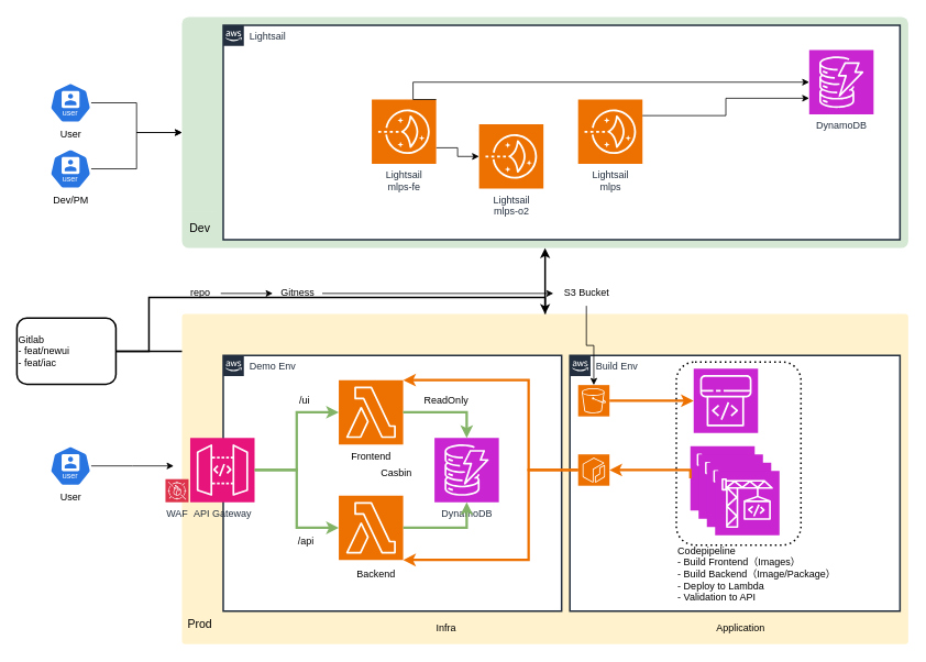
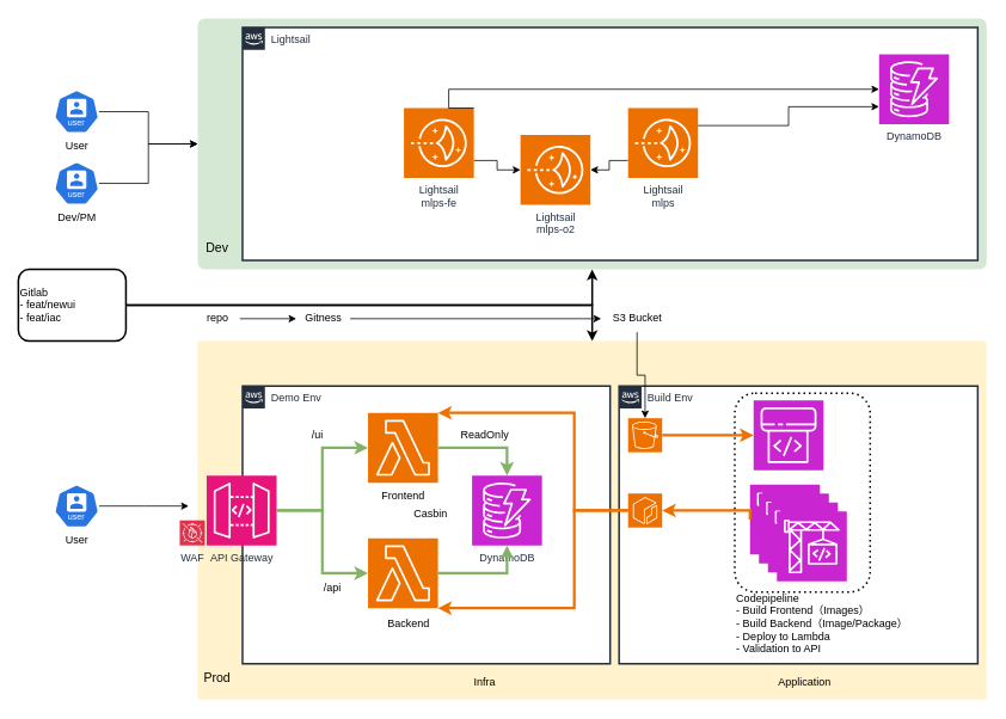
+ <mxCell id="19" style="edgeStyle=orthogonalEdgeStyle;rounded=0;orthogonalLoop=1;jettySize=auto;html=1;exitX=0;exitY=0.75;exitDx=0;exitDy=0;exitPerimeter=0;" edge="1" parent="18" source="20" target="21"><mxGeometry relative="1" as="geometry" /></mxCell>
- <mxCell id="4" value="&lt;div style=&quot;text-align: justify;&quot;&gt;&lt;span style=&quot;background-color: initial;&quot;&gt;Gitlab&lt;/span&gt;&lt;/div&gt;&lt;div style=&quot;text-align: justify;&quot;&gt;- feat/newui&lt;/div&gt;&lt;div style=&quot;text-align: justify;&quot;&gt;- feat/iac&lt;/div&gt;" style="rounded=1;whiteSpace=wrap;html=1;strokeWidth=2;align=left;" vertex="1" parent="1"><mxGeometry x="20" y="385" width="120" height="80" as="geometry" /></mxCell>
+ <mxCell id="4" value="&lt;div style=&quot;text-align: justify;&quot;&gt;&lt;span style=&quot;background-color: initial;&quot;&gt;Gitlab&lt;/span&gt;&lt;/div&gt;&lt;div style=&quot;text-align: justify;&quot;&gt;- feat/newui&lt;/div&gt;&lt;div style=&quot;text-align: justify;&quot;&gt;- feat/iac&lt;/div&gt;" style="rounded=1;whiteSpace=wrap;html=1;strokeWidth=2;align=left;" vertex="1" parent="1"><mxGeometry x="20" y="300" width="120" height="80" as="geometry" /></mxCell>
- <mxCell id="16" value="/ui&amp;nbsp;" style="text;html=1;align=center;verticalAlign=middle;resizable=0;points=[];autosize=1;strokeColor=none;fillColor=none;" vertex="1" parent="9"><mxGeometry x="80" y="40" width="40" height="30" as="geometry" /></mxCell>
+ <mxCell id="16" value="/ui&amp;nbsp;" style="text;html=1;align=center;verticalAlign=middle;resizable=0;points=[];autosize=1;strokeColor=none;fillColor=none;" vertex="1" parent="9"><mxGeometry x="65" y="40" width="40" height="30" as="geometry" /></mxCell>
